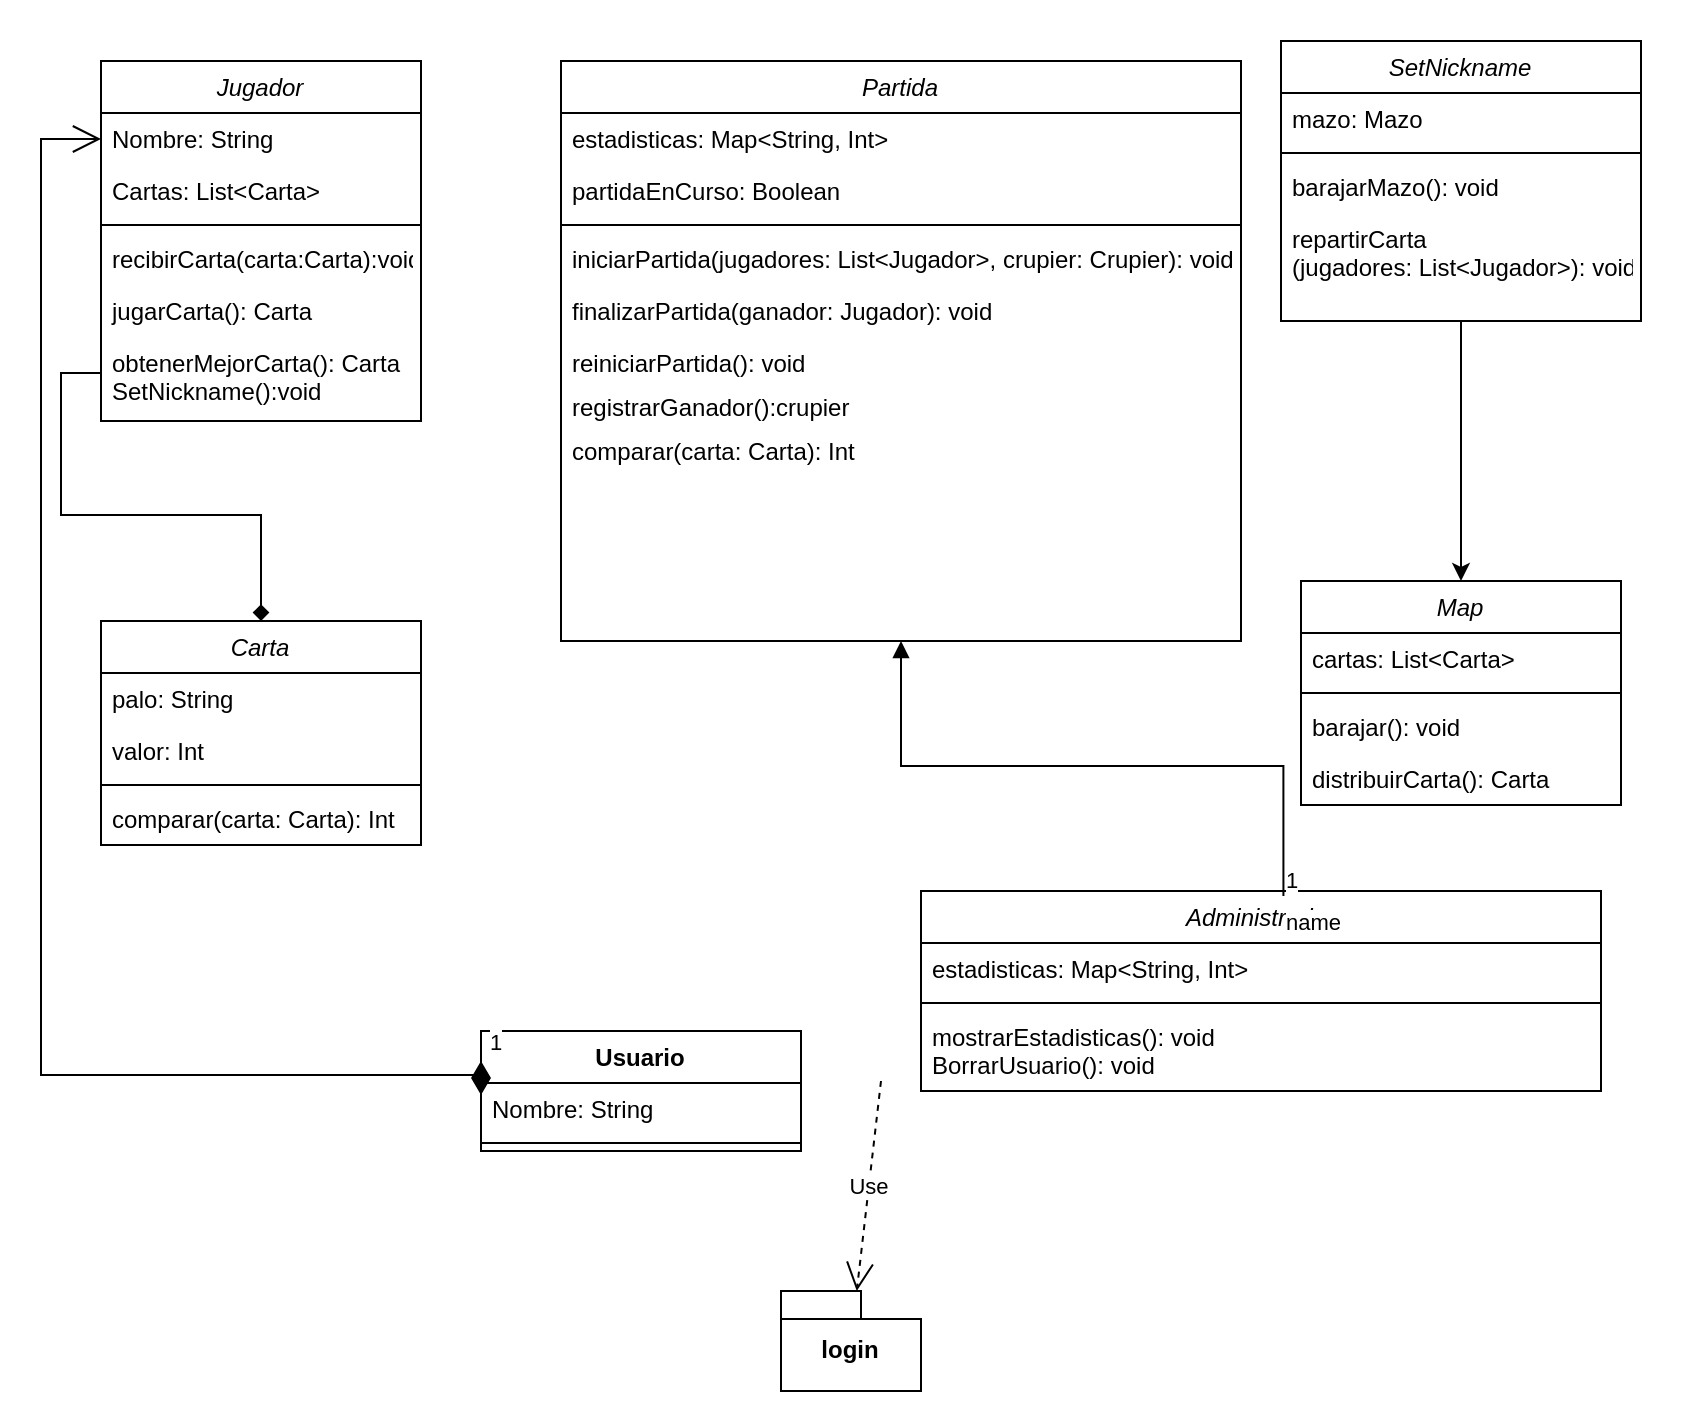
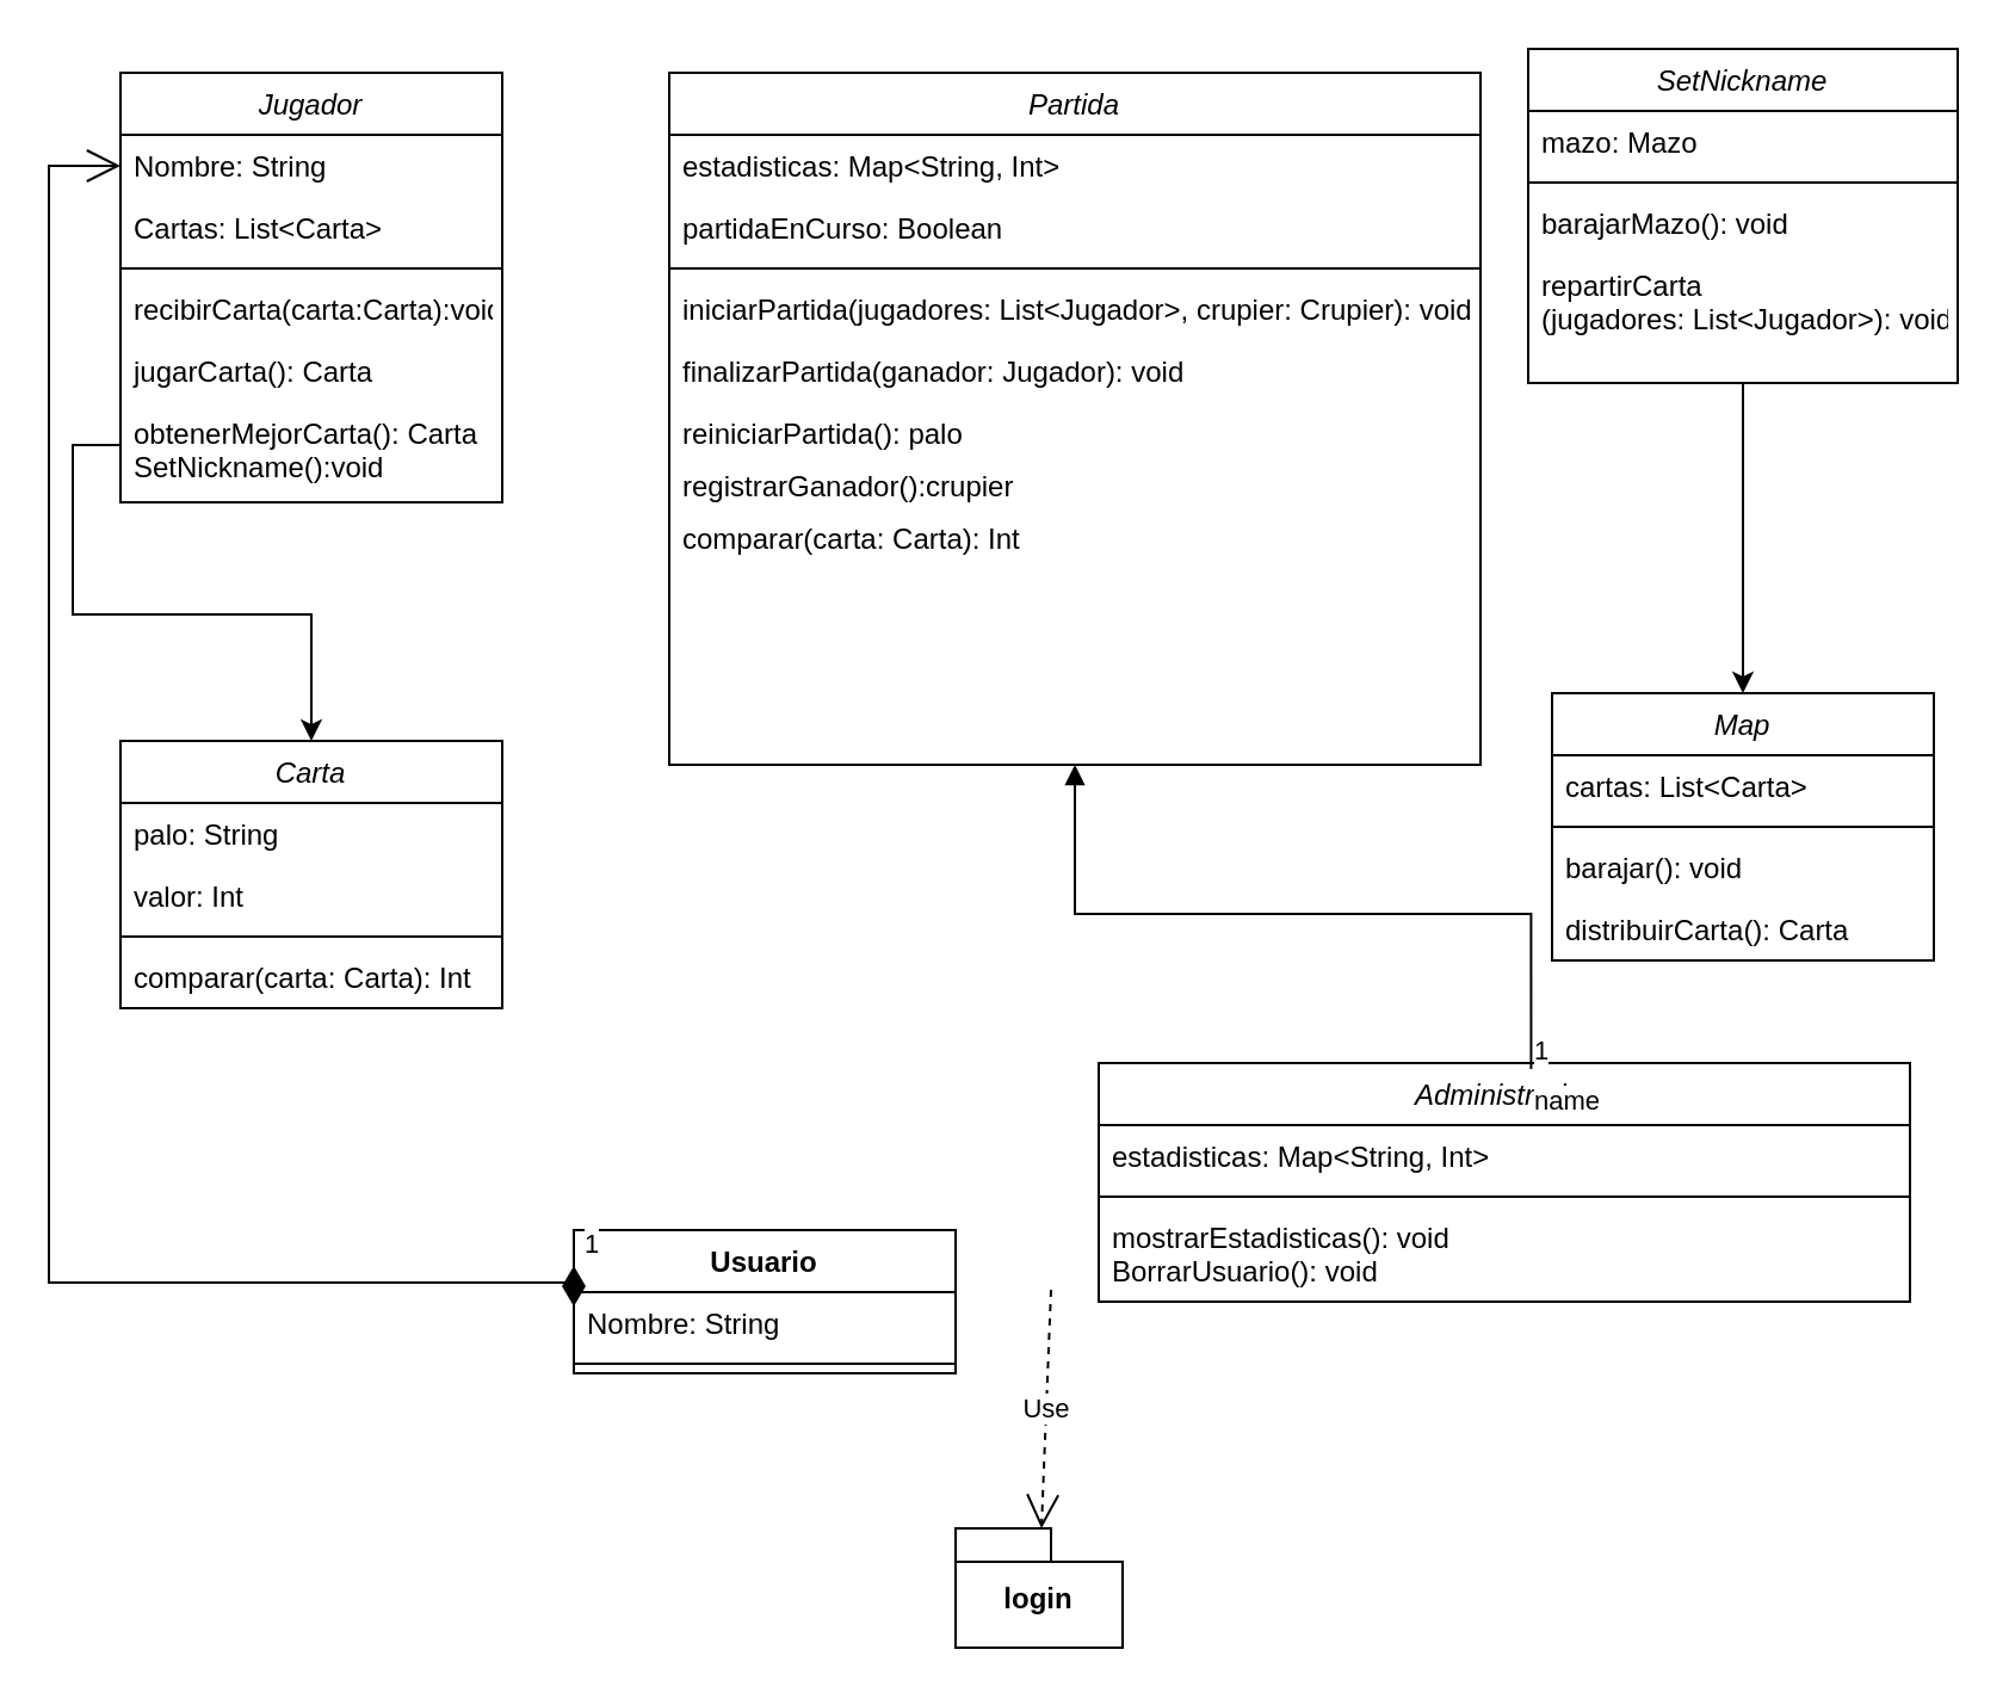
- <mxCell id="21" value="reiniciarPartida(): void" style="text;align=left;verticalAlign=top;spacingLeft=4;spacingRight=4;overflow=hidden;rotatable=0;points=[[0,0.5],[1,0.5]];portConstraint=eastwest;" vertex="1" parent="15"><mxGeometry y="138" width="340" height="22" as="geometry" /></mxCell>
+ <mxCell id="21" value="reiniciarPartida(): palo" style="text;align=left;verticalAlign=top;spacingLeft=4;spacingRight=4;overflow=hidden;rotatable=0;points=[[0,0.5],[1,0.5]];portConstraint=eastwest;" vertex="1" parent="15"><mxGeometry y="138" width="340" height="22" as="geometry" /></mxCell>
- <mxCell id="34" style="edgeStyle=orthogonalEdgeStyle;rounded=0;orthogonalLoop=1;jettySize=auto;html=1;entryX=0.5;entryY=0;entryDx=0;entryDy=0;endArrow=diamond;" edge="1" parent="1" source="8" target="29"><mxGeometry relative="1" as="geometry" /></mxCell>
+ <mxCell id="34" style="edgeStyle=orthogonalEdgeStyle;rounded=0;orthogonalLoop=1;jettySize=auto;html=1;entryX=0.5;entryY=0;entryDx=0;entryDy=0;" edge="1" parent="1" source="8" target="29"><mxGeometry relative="1" as="geometry" /></mxCell>
- <mxCell id="40" value="login" style="shape=folder;fontStyle=1;spacingTop=10;tabWidth=40;tabHeight=14;tabPosition=left;html=1;whiteSpace=wrap;" vertex="1" parent="1"><mxGeometry x="390" y="645" width="70" height="50" as="geometry" /></mxCell>
+ <mxCell id="40" value="login" style="shape=folder;fontStyle=1;spacingTop=10;tabWidth=40;tabHeight=14;tabPosition=left;html=1;whiteSpace=wrap;" vertex="1" parent="1"><mxGeometry x="400" y="640" width="70" height="50" as="geometry" /></mxCell>
